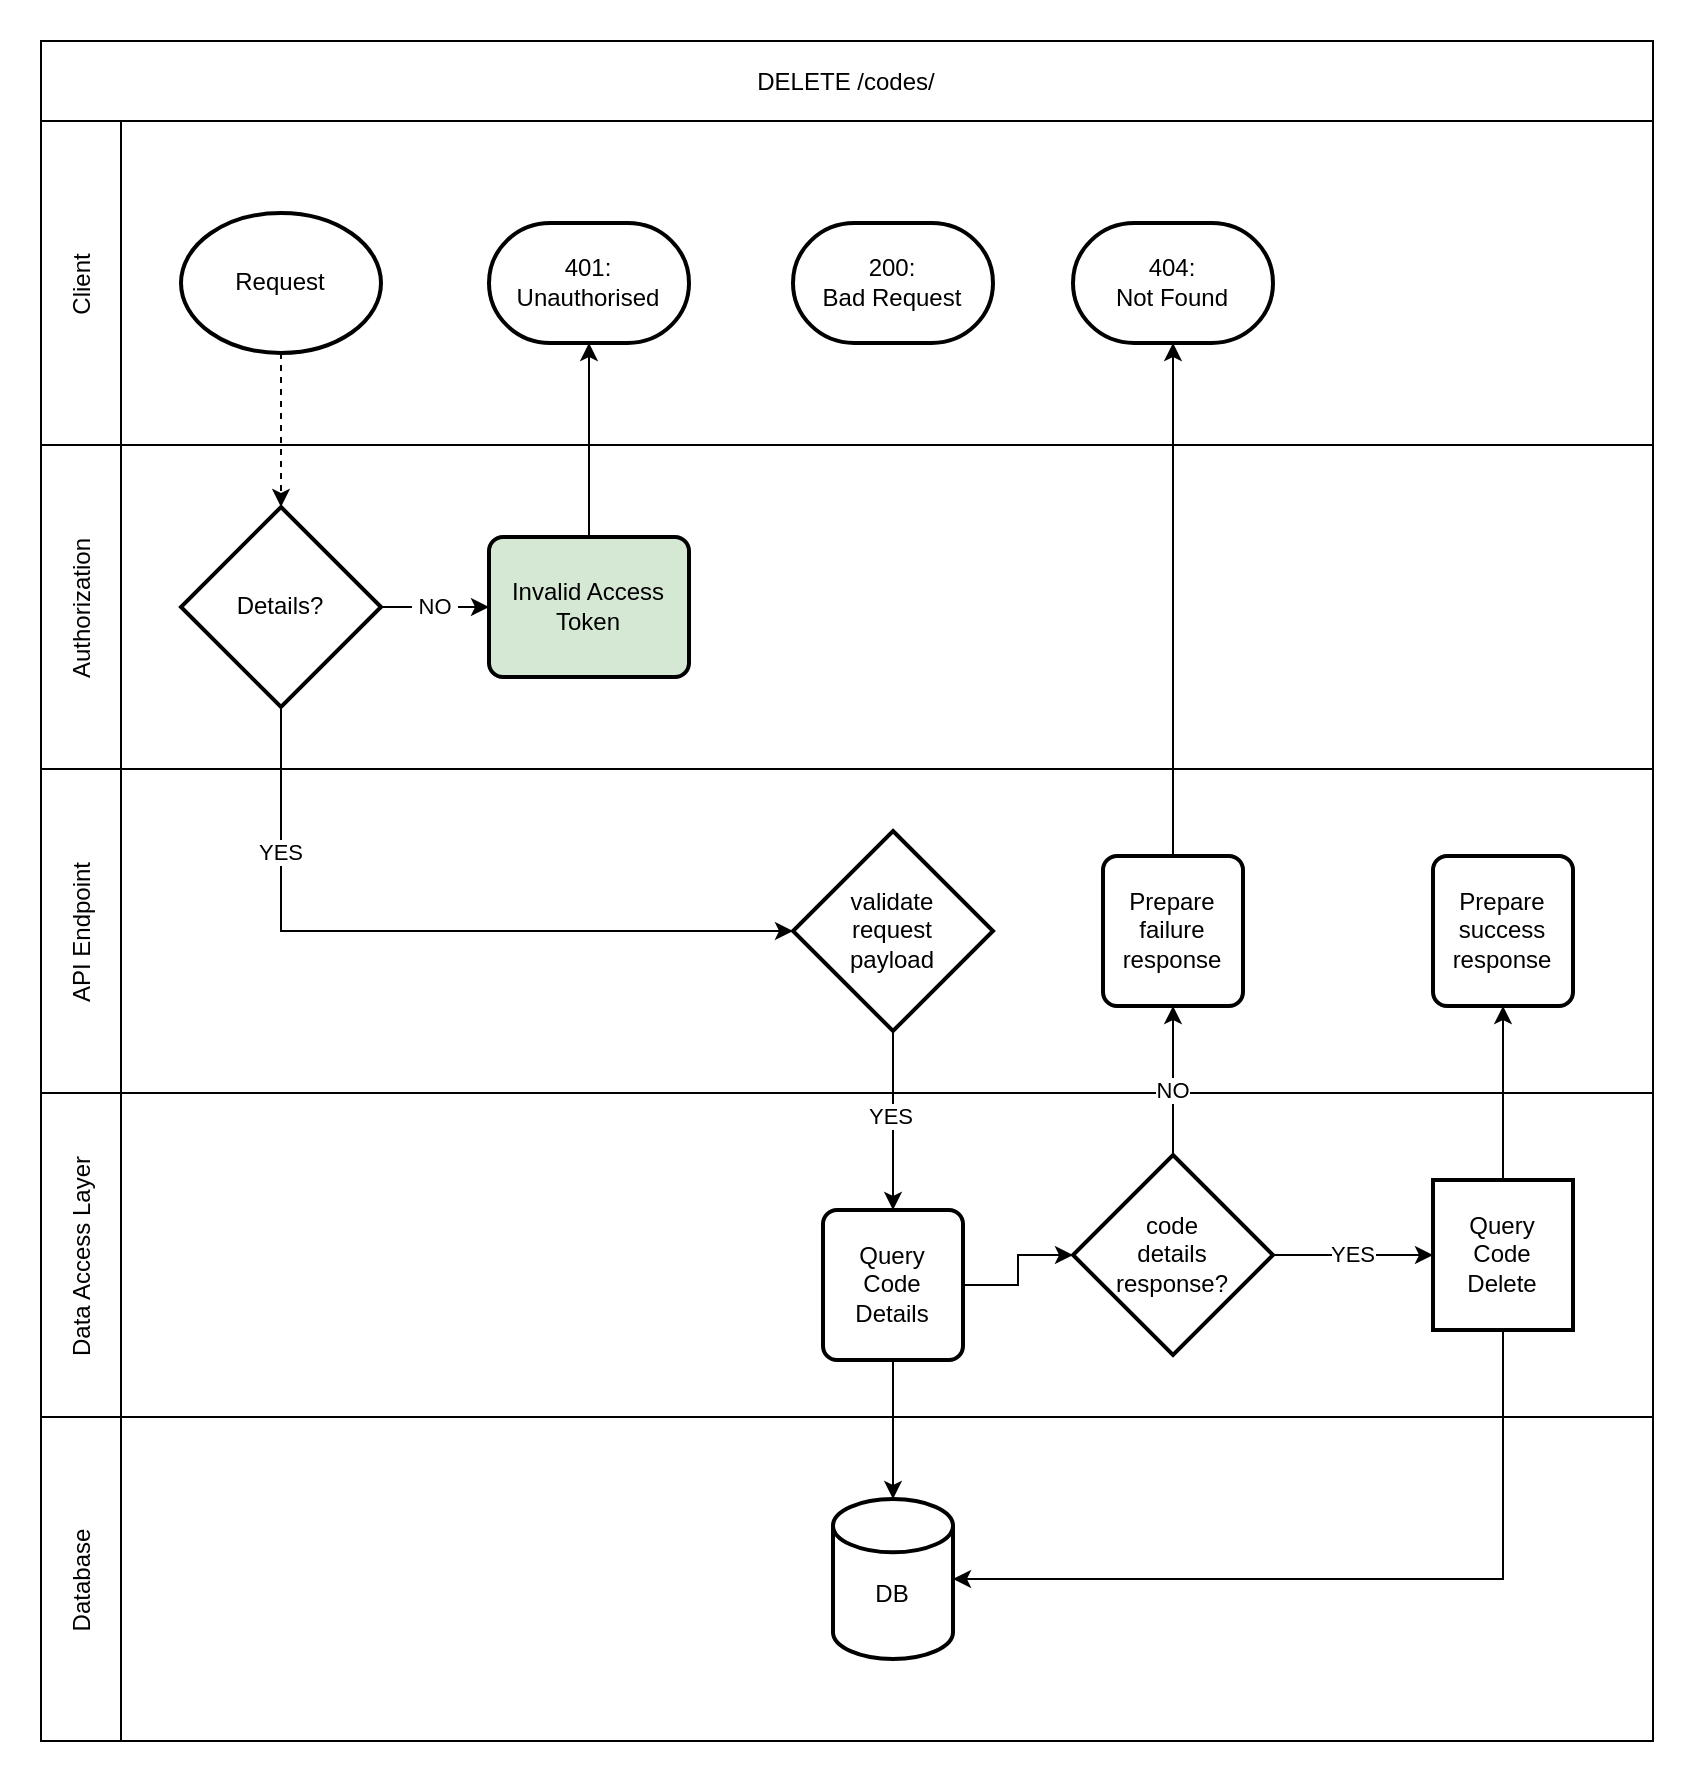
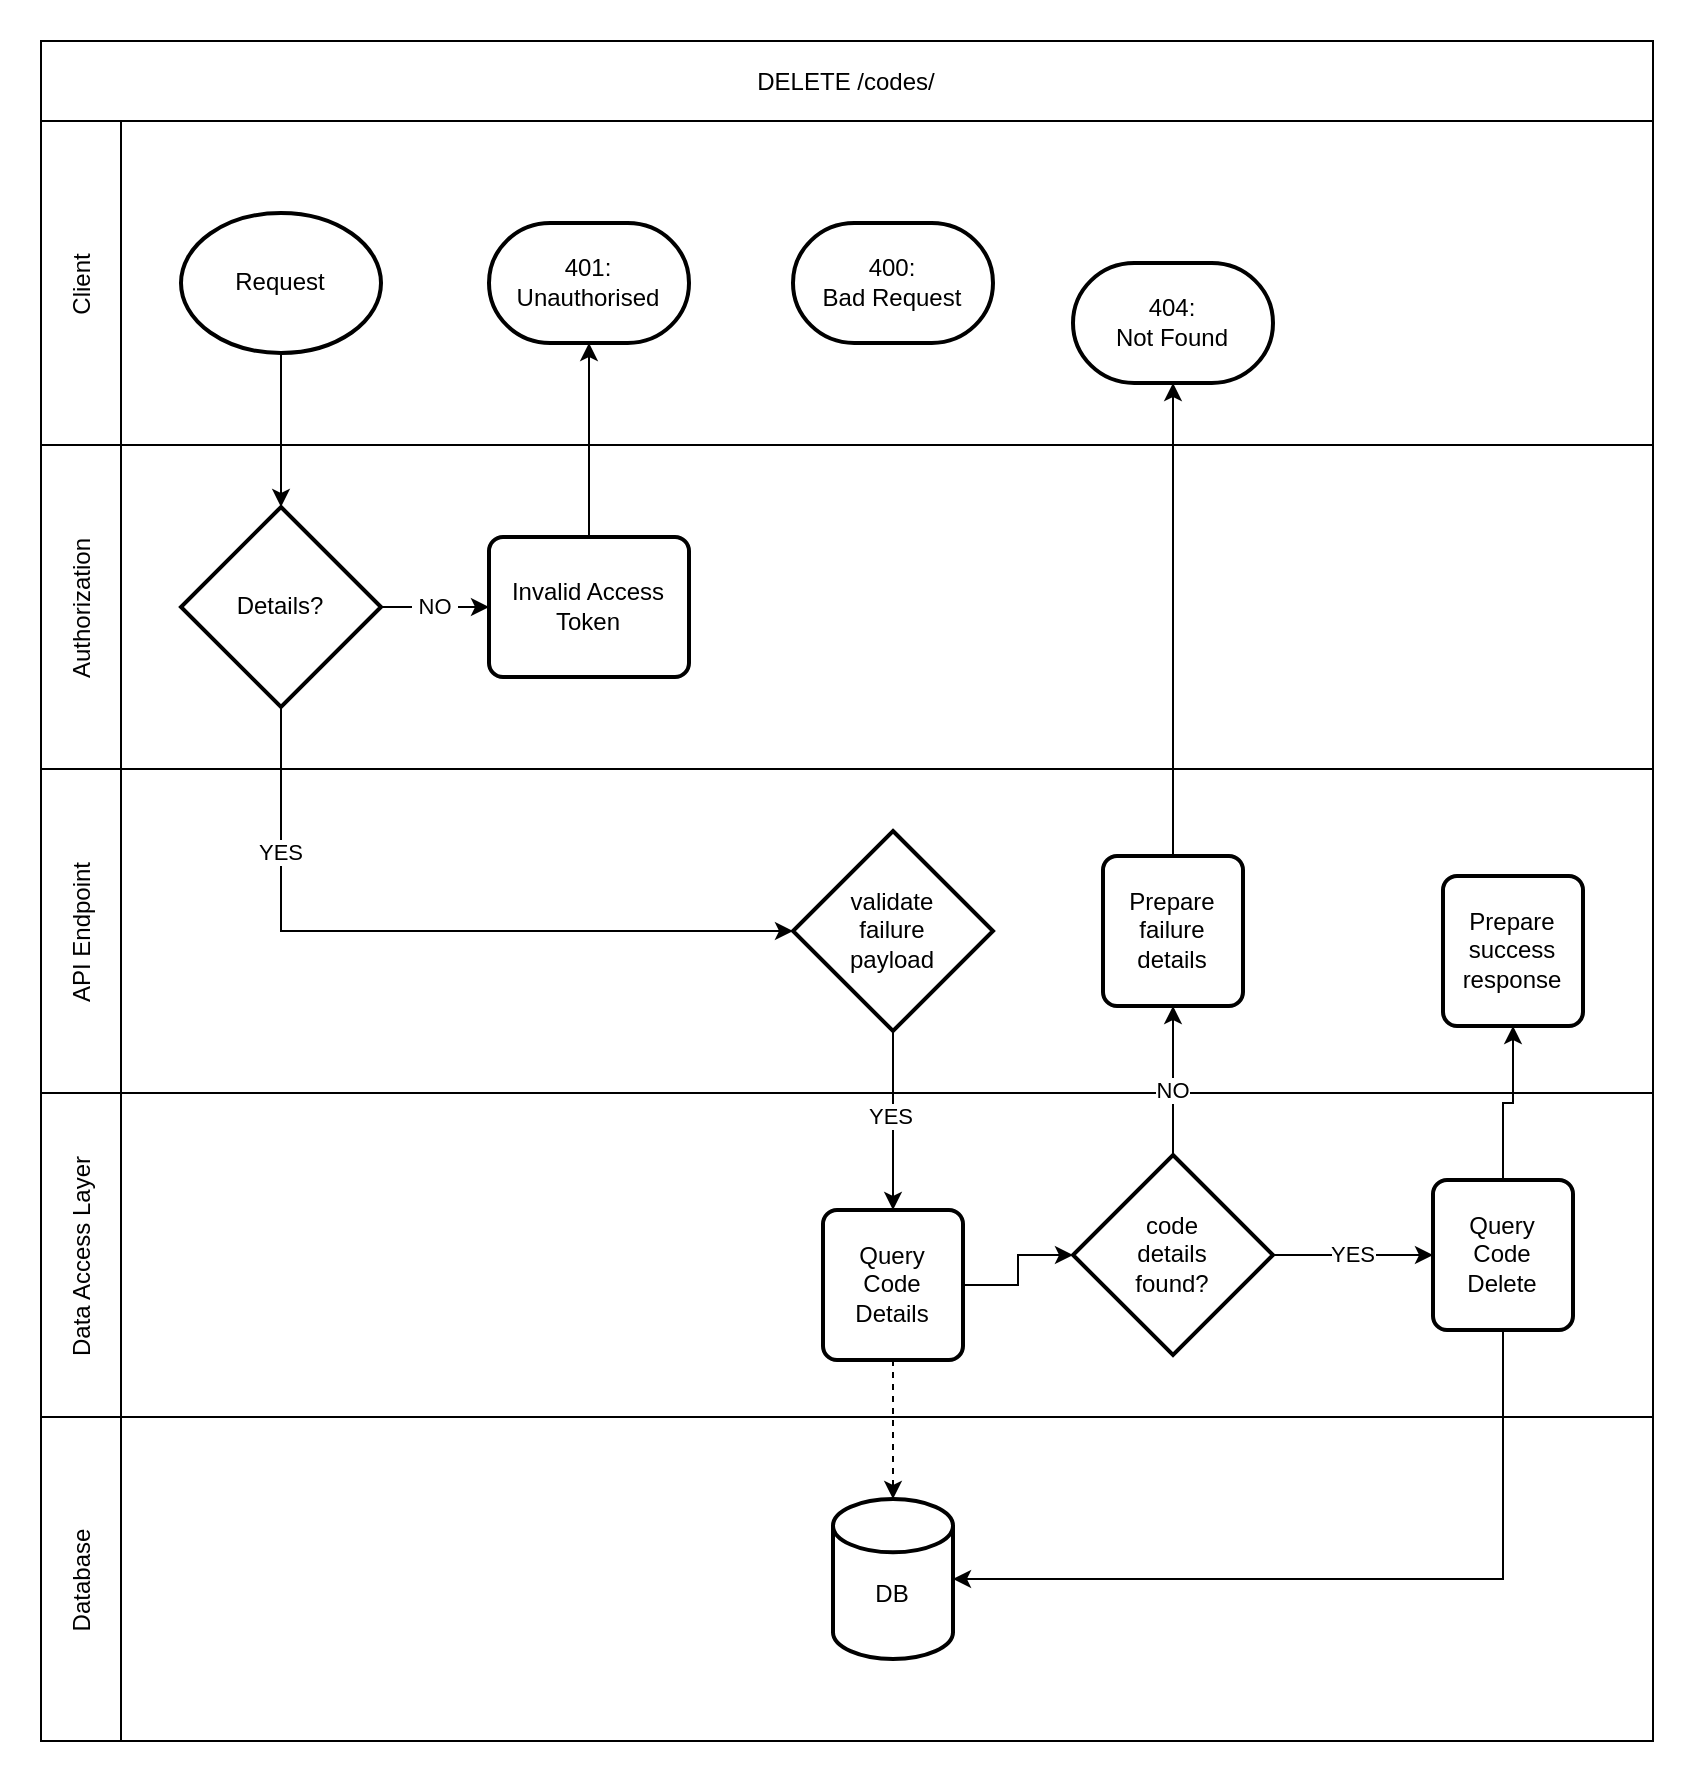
- <mxCell id="7" value="200:&lt;div&gt;Bad Request&lt;/div&gt;" style="strokeWidth=2;html=1;shape=mxgraph.flowchart.terminator;whiteSpace=wrap;" vertex="1" parent="4"><mxGeometry x="336" y="51" width="100" height="60" as="geometry" /></mxCell>
+ <mxCell id="7" value="400:&lt;div&gt;Bad Request&lt;/div&gt;" style="strokeWidth=2;html=1;shape=mxgraph.flowchart.terminator;whiteSpace=wrap;" vertex="1" parent="4"><mxGeometry x="336" y="51" width="100" height="60" as="geometry" /></mxCell>
- <mxCell id="8" value="404:&lt;div&gt;Not Found&lt;/div&gt;" style="strokeWidth=2;html=1;shape=mxgraph.flowchart.terminator;whiteSpace=wrap;" vertex="1" parent="4"><mxGeometry x="476" y="51" width="100" height="60" as="geometry" /></mxCell>
+ <mxCell id="8" value="404:&lt;div&gt;Not Found&lt;/div&gt;" style="strokeWidth=2;html=1;shape=mxgraph.flowchart.terminator;whiteSpace=wrap;" vertex="1" parent="4"><mxGeometry x="476" y="71" width="100" height="60" as="geometry" /></mxCell>
- <mxCell id="29" style="edgeStyle=orthogonalEdgeStyle;rounded=0;orthogonalLoop=1;jettySize=auto;html=1;entryX=0.5;entryY=0;entryDx=0;entryDy=0;entryPerimeter=0;dashed=1;" parent="2" source="5" target="11" edge="1"><mxGeometry relative="1" as="geometry" /></mxCell>
+ <mxCell id="29" style="edgeStyle=orthogonalEdgeStyle;rounded=0;orthogonalLoop=1;jettySize=auto;html=1;entryX=0.5;entryY=0;entryDx=0;entryDy=0;entryPerimeter=0;" parent="2" source="5" target="11" edge="1"><mxGeometry relative="1" as="geometry" /></mxCell>
- <mxCell id="12" value="Invalid Access Token" style="rounded=1;whiteSpace=wrap;html=1;absoluteArcSize=1;arcSize=14;strokeWidth=2;fillColor=#d5e8d4;" parent="10" vertex="1"><mxGeometry x="184" y="46" width="100" height="70" as="geometry" /></mxCell>
+ <mxCell id="12" value="Invalid Access Token" style="rounded=1;whiteSpace=wrap;html=1;absoluteArcSize=1;arcSize=14;strokeWidth=2;" parent="10" vertex="1"><mxGeometry x="184" y="46" width="100" height="70" as="geometry" /></mxCell>
- <mxCell id="16" value="validate&lt;div&gt;request&lt;/div&gt;&lt;div&gt;payload&lt;/div&gt;" style="strokeWidth=2;html=1;shape=mxgraph.flowchart.decision;whiteSpace=wrap;" vertex="1" parent="15"><mxGeometry x="336" y="31" width="100" height="100" as="geometry" /></mxCell>
+ <mxCell id="16" value="validate&lt;div&gt;failure&lt;/div&gt;&lt;div&gt;payload&lt;/div&gt;" style="strokeWidth=2;html=1;shape=mxgraph.flowchart.decision;whiteSpace=wrap;" vertex="1" parent="15"><mxGeometry x="336" y="31" width="100" height="100" as="geometry" /></mxCell>
- <mxCell id="18" value="Prepare&lt;br&gt;failure&lt;br&gt;response" style="rounded=1;whiteSpace=wrap;html=1;absoluteArcSize=1;arcSize=14;strokeWidth=2;shadow=0;glass=0;sketch=0;gradientColor=none;" vertex="1" parent="15"><mxGeometry x="491" y="43.5" width="70" height="75" as="geometry" /></mxCell>
+ <mxCell id="18" value="Prepare&lt;br&gt;failure&lt;br&gt;details" style="rounded=1;whiteSpace=wrap;html=1;absoluteArcSize=1;arcSize=14;strokeWidth=2;shadow=0;glass=0;sketch=0;gradientColor=none;" vertex="1" parent="15"><mxGeometry x="491" y="43.5" width="70" height="75" as="geometry" /></mxCell>
- <mxCell id="17" value="Prepare&lt;br&gt;success&lt;br&gt;response" style="rounded=1;whiteSpace=wrap;html=1;absoluteArcSize=1;arcSize=14;strokeWidth=2;shadow=0;glass=0;sketch=0;gradientColor=none;" parent="15" vertex="1"><mxGeometry x="656" y="43.5" width="70" height="75" as="geometry" /></mxCell>
+ <mxCell id="17" value="Prepare&lt;br&gt;success&lt;br&gt;response" style="rounded=1;whiteSpace=wrap;html=1;absoluteArcSize=1;arcSize=14;strokeWidth=2;shadow=0;glass=0;sketch=0;gradientColor=none;" parent="15" vertex="1"><mxGeometry x="661" y="53.5" width="70" height="75" as="geometry" /></mxCell>
- <mxCell id="24" value="code&lt;div&gt;details&lt;/div&gt;&lt;div&gt;response?&lt;/div&gt;" style="strokeWidth=2;html=1;shape=mxgraph.flowchart.decision;whiteSpace=wrap;" vertex="1" parent="20"><mxGeometry x="476" y="31" width="100" height="100" as="geometry" /></mxCell>
+ <mxCell id="24" value="code&lt;div&gt;details&lt;/div&gt;&lt;div&gt;found?&lt;/div&gt;" style="strokeWidth=2;html=1;shape=mxgraph.flowchart.decision;whiteSpace=wrap;" vertex="1" parent="20"><mxGeometry x="476" y="31" width="100" height="100" as="geometry" /></mxCell>
- <mxCell id="25" value="Query&lt;div&gt;Code&lt;/div&gt;&lt;div&gt;Delete&lt;/div&gt;" style="whiteSpace=wrap;html=1;absoluteArcSize=1;arcSize=14;strokeWidth=2;shadow=0;glass=0;sketch=0;gradientColor=none;rounded=0;" vertex="1" parent="20"><mxGeometry x="656" y="43.5" width="70" height="75" as="geometry" /></mxCell>
+ <mxCell id="25" value="Query&lt;div&gt;Code&lt;/div&gt;&lt;div&gt;Delete&lt;/div&gt;" style="rounded=1;whiteSpace=wrap;html=1;absoluteArcSize=1;arcSize=14;strokeWidth=2;shadow=0;glass=0;sketch=0;gradientColor=none;" vertex="1" parent="20"><mxGeometry x="656" y="43.5" width="70" height="75" as="geometry" /></mxCell>
- <mxCell id="33" style="edgeStyle=orthogonalEdgeStyle;rounded=0;orthogonalLoop=1;jettySize=auto;html=1;" parent="2" source="22" target="28" edge="1"><mxGeometry relative="1" as="geometry" /></mxCell>
+ <mxCell id="33" style="edgeStyle=orthogonalEdgeStyle;rounded=0;orthogonalLoop=1;jettySize=auto;html=1;dashed=1;" parent="2" source="22" target="28" edge="1"><mxGeometry relative="1" as="geometry" /></mxCell>
